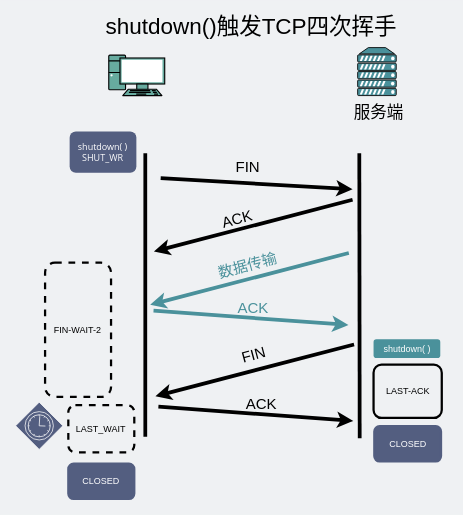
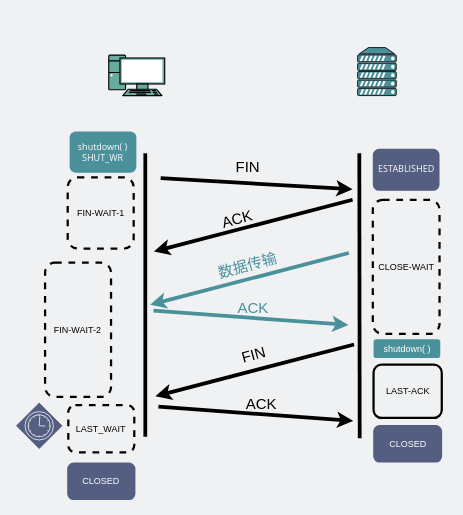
- <mxCell id="5" value="&lt;font style=&quot;font-size: 30px&quot;&gt;shutdown()触发TCP四次挥手&lt;/font&gt;" style="text;html=1;strokeColor=none;fillColor=none;align=center;verticalAlign=middle;whiteSpace=wrap;rounded=0;" parent="1" vertex="1"><mxGeometry x="136.5" y="20" width="395" height="28" as="geometry" /></mxCell>
- <mxCell id="4" value="服务端" style="text;html=1;strokeColor=none;fillColor=none;align=center;verticalAlign=middle;whiteSpace=wrap;rounded=0;fontSize=22;" parent="1" vertex="1"><mxGeometry x="415.27" y="141" width="179" height="20" as="geometry" /></mxCell>
- <mxCell id="25" value="&lt;span style=&quot;font-family: &amp;#34;open sans&amp;#34; , &amp;#34;clear sans&amp;#34; , &amp;#34;helvetica neue&amp;#34; , &amp;#34;helvetica&amp;#34; , &amp;#34;arial&amp;#34; , sans-serif&quot;&gt;&lt;font style=&quot;font-size: 12px&quot;&gt;shutdown( )&lt;br&gt;SHUT_WR&lt;br&gt;&lt;/font&gt;&lt;/span&gt;" style="rounded=1;whiteSpace=wrap;html=1;dashed=1;strokeWidth=3;strokeColor=none;fontColor=#FFFFFF;fillColor=#535e80;" parent="1" vertex="1"><mxGeometry x="92.09" y="175" width="89" height="55" as="geometry" /></mxCell>
+ <mxCell id="25" value="&lt;span style=&quot;font-family: &amp;#34;open sans&amp;#34; , &amp;#34;clear sans&amp;#34; , &amp;#34;helvetica neue&amp;#34; , &amp;#34;helvetica&amp;#34; , &amp;#34;arial&amp;#34; , sans-serif&quot;&gt;&lt;font style=&quot;font-size: 12px&quot;&gt;shutdown( )&lt;br&gt;SHUT_WR&lt;br&gt;&lt;/font&gt;&lt;/span&gt;" style="rounded=1;whiteSpace=wrap;html=1;dashed=1;strokeWidth=3;strokeColor=none;fontColor=#FFFFFF;fillColor=#4A919B;" parent="1" vertex="1"><mxGeometry x="92.09" y="175" width="89" height="55" as="geometry" /></mxCell>
+ <mxCell id="12" value="&lt;span style=&quot;font-family: &amp;quot;open sans&amp;quot; , &amp;quot;clear sans&amp;quot; , &amp;quot;helvetica neue&amp;quot; , &amp;quot;helvetica&amp;quot; , &amp;quot;arial&amp;quot; , sans-serif&quot;&gt;&lt;font style=&quot;font-size: 12px&quot;&gt;ESTABLISHED&lt;/font&gt;&lt;/span&gt;" style="rounded=1;whiteSpace=wrap;html=1;dashed=1;strokeWidth=3;strokeColor=none;fillColor=#535E80;fontColor=#FFFFFF;" parent="1" vertex="1"><mxGeometry x="496.5" y="198" width="89" height="56" as="geometry" /></mxCell>
+ <mxCell id="11" value="FIN-WAIT-1" style="rounded=1;whiteSpace=wrap;html=1;strokeColor=#000000;fillColor=none;dashed=1;strokeWidth=3;" parent="1" vertex="1"><mxGeometry x="89.5" y="236" width="88" height="95" as="geometry" /></mxCell>
+ <mxCell id="13" value="&lt;span&gt;CLOSE-WAIT&lt;/span&gt;" style="rounded=1;whiteSpace=wrap;html=1;strokeColor=#000000;fillColor=none;dashed=1;strokeWidth=3;" parent="1" vertex="1"><mxGeometry x="496.5" y="266" width="89" height="179" as="geometry" /></mxCell>
